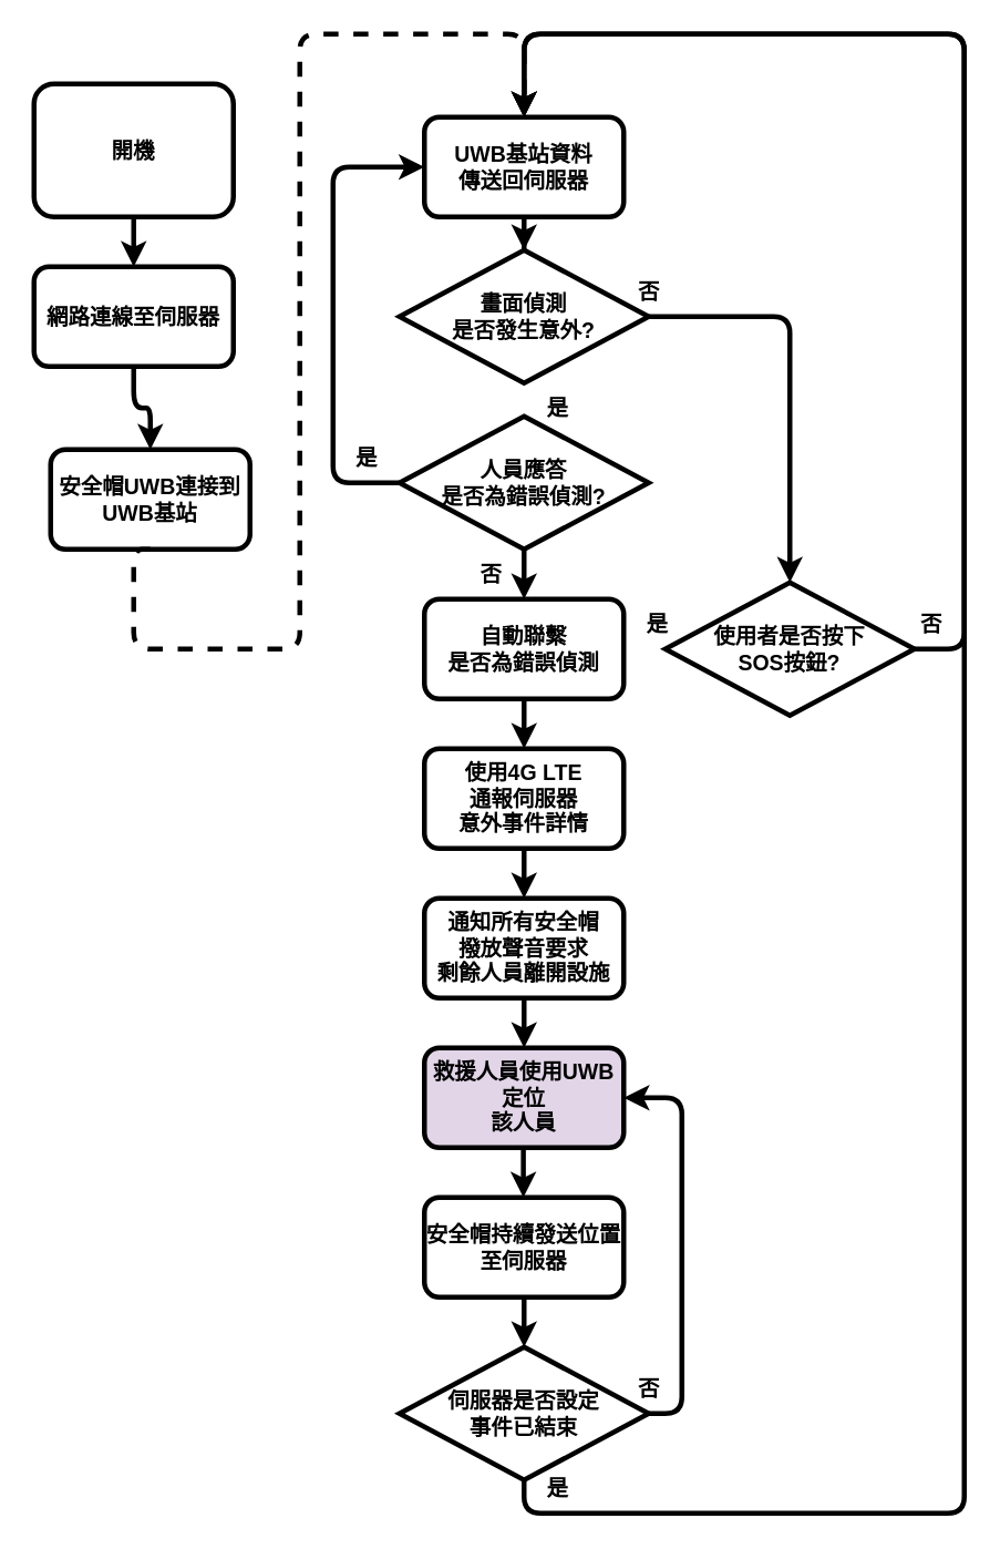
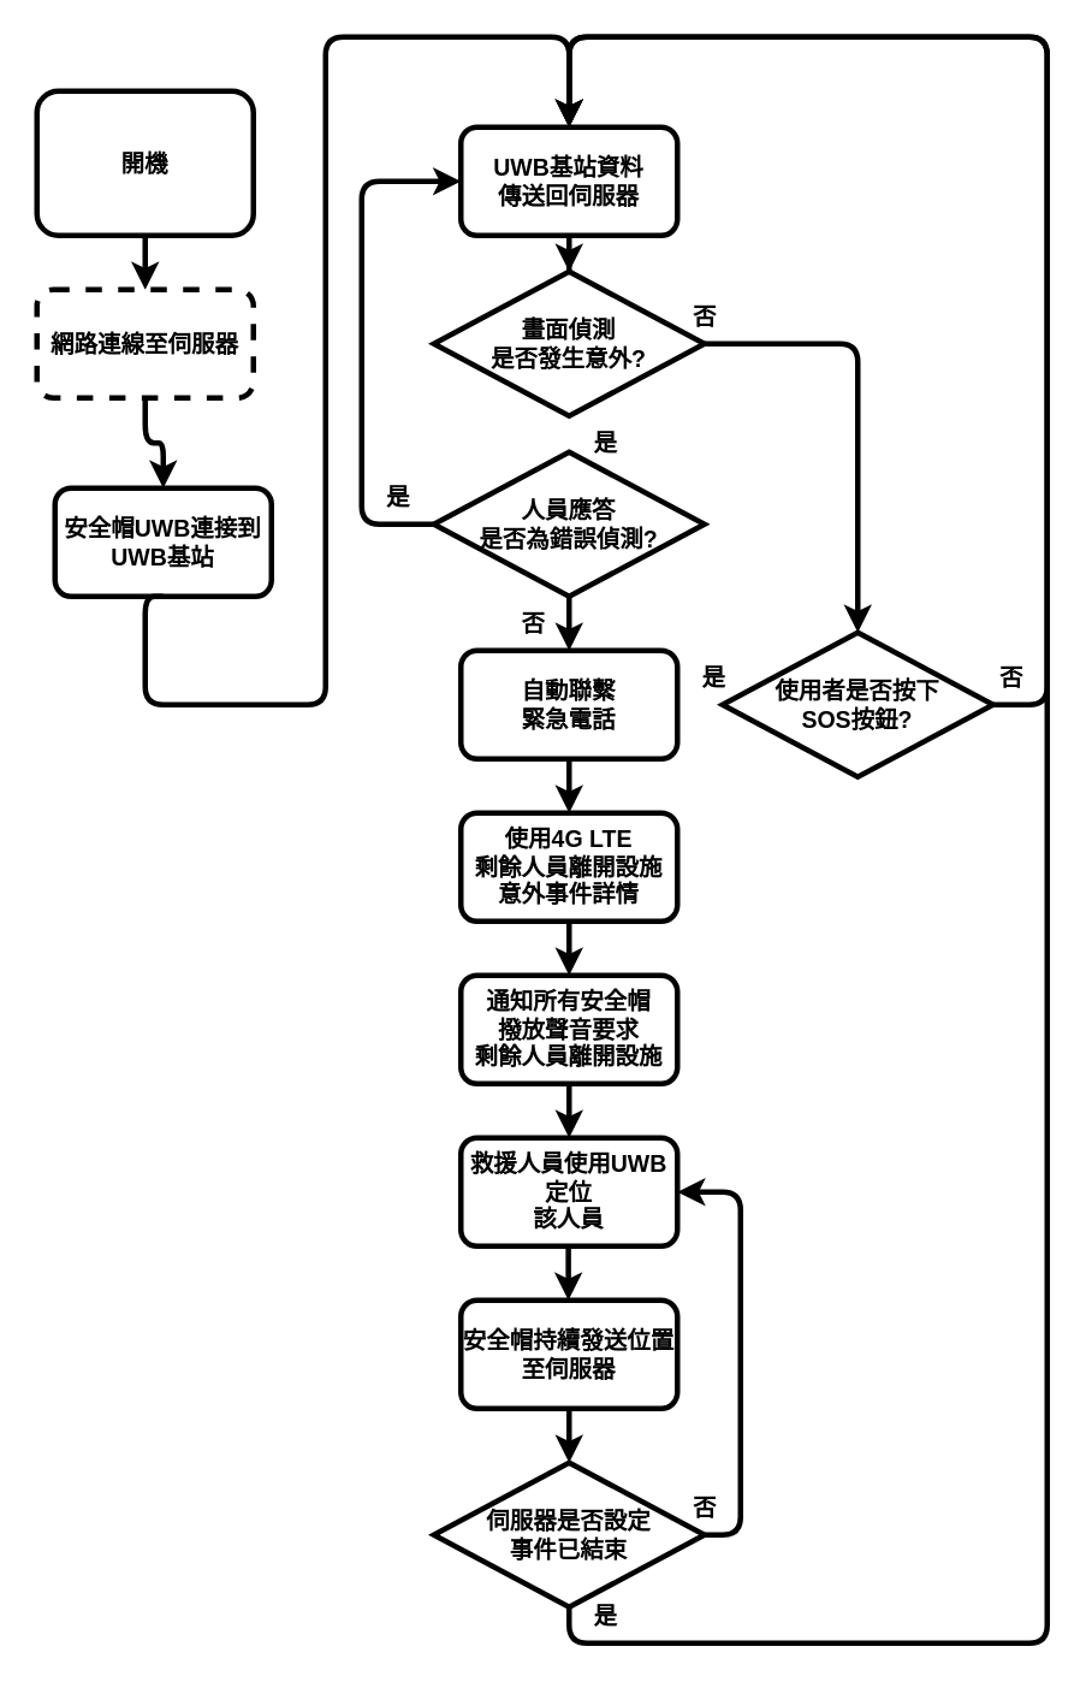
- <mxCell id="5" value="&lt;span&gt;&lt;b&gt;網路連線至伺服器&lt;/b&gt;&lt;/span&gt;" style="rounded=1;whiteSpace=wrap;html=1;movable=1;resizable=1;rotatable=1;deletable=1;editable=1;locked=0;connectable=1;labelBackgroundColor=none;strokeWidth=3;fontSize=13;" vertex="1" parent="1"><mxGeometry x="20" y="160" width="120" height="60" as="geometry" /></mxCell>
+ <mxCell id="5" value="&lt;span&gt;&lt;b&gt;網路連線至伺服器&lt;/b&gt;&lt;/span&gt;" style="rounded=1;whiteSpace=wrap;html=1;movable=1;resizable=1;rotatable=1;deletable=1;editable=1;locked=0;connectable=1;labelBackgroundColor=none;strokeWidth=3;fontSize=13;dashed=1;" vertex="1" parent="1"><mxGeometry x="20" y="160" width="120" height="60" as="geometry" /></mxCell>
- <mxCell id="19" style="edgeStyle=orthogonalEdgeStyle;rounded=1;orthogonalLoop=1;jettySize=auto;html=1;exitX=0.5;exitY=1;exitDx=0;exitDy=0;movable=1;resizable=1;rotatable=1;deletable=1;editable=1;locked=0;connectable=1;labelBackgroundColor=none;fontColor=default;strokeWidth=3;entryX=0.5;entryY=0;entryDx=0;entryDy=0;fontSize=13;dashed=1;" edge="1" parent="1" source="6" target="27"><mxGeometry relative="1" as="geometry"><Array as="points"><mxPoint x="80" y="390" /><mxPoint x="180" y="390" /><mxPoint x="180" y="20" /><mxPoint x="315" y="20" /></Array><mxPoint x="80" y="430" as="sourcePoint" /><mxPoint x="420" y="0" as="targetPoint" /></mxGeometry></mxCell>
+ <mxCell id="19" style="edgeStyle=orthogonalEdgeStyle;rounded=1;orthogonalLoop=1;jettySize=auto;html=1;exitX=0.5;exitY=1;exitDx=0;exitDy=0;movable=1;resizable=1;rotatable=1;deletable=1;editable=1;locked=0;connectable=1;labelBackgroundColor=none;fontColor=default;strokeWidth=3;entryX=0.5;entryY=0;entryDx=0;entryDy=0;fontSize=13;" edge="1" parent="1" source="6" target="27"><mxGeometry relative="1" as="geometry"><Array as="points"><mxPoint x="80" y="390" /><mxPoint x="180" y="390" /><mxPoint x="180" y="20" /><mxPoint x="315" y="20" /></Array><mxPoint x="80" y="430" as="sourcePoint" /><mxPoint x="420" y="0" as="targetPoint" /></mxGeometry></mxCell>
- <mxCell id="12" value="&lt;span&gt;&lt;b&gt;自動聯繫&lt;/b&gt;&lt;/span&gt;&lt;div&gt;&lt;span&gt;&lt;b&gt;是否為錯誤偵測&lt;/b&gt;&lt;/span&gt;&lt;/div&gt;" style="rounded=1;whiteSpace=wrap;html=1;movable=1;resizable=1;rotatable=1;deletable=1;editable=1;locked=0;connectable=1;labelBackgroundColor=none;strokeWidth=3;fontSize=13;" vertex="1" parent="1"><mxGeometry x="255" y="360" width="120" height="60" as="geometry" /></mxCell>
+ <mxCell id="12" value="&lt;span&gt;&lt;b&gt;自動聯繫&lt;/b&gt;&lt;/span&gt;&lt;div&gt;&lt;span&gt;&lt;b&gt;緊急電話&lt;/b&gt;&lt;/span&gt;&lt;/div&gt;" style="rounded=1;whiteSpace=wrap;html=1;movable=1;resizable=1;rotatable=1;deletable=1;editable=1;locked=0;connectable=1;labelBackgroundColor=none;strokeWidth=3;fontSize=13;" vertex="1" parent="1"><mxGeometry x="255" y="360" width="120" height="60" as="geometry" /></mxCell>
- <mxCell id="9" value="&lt;b&gt;&lt;font&gt;使用4G LTE&lt;/font&gt;&lt;/b&gt;&lt;div&gt;&lt;b&gt;&lt;font&gt;通報伺服器&lt;/font&gt;&lt;/b&gt;&lt;/div&gt;&lt;div&gt;&lt;b&gt;&lt;font&gt;意外事件詳情&lt;/font&gt;&lt;/b&gt;&lt;/div&gt;" style="rounded=1;whiteSpace=wrap;html=1;movable=1;resizable=1;rotatable=1;deletable=1;editable=1;locked=0;connectable=1;labelBackgroundColor=none;strokeWidth=3;fontSize=13;" vertex="1" parent="1"><mxGeometry x="255" y="450" width="120" height="60" as="geometry" /></mxCell>
+ <mxCell id="9" value="&lt;b&gt;&lt;font&gt;使用4G LTE&lt;/font&gt;&lt;/b&gt;&lt;div&gt;&lt;b&gt;&lt;font&gt;剩餘人員離開設施&lt;/font&gt;&lt;/b&gt;&lt;/div&gt;&lt;div&gt;&lt;b&gt;&lt;font&gt;意外事件詳情&lt;/font&gt;&lt;/b&gt;&lt;/div&gt;" style="rounded=1;whiteSpace=wrap;html=1;movable=1;resizable=1;rotatable=1;deletable=1;editable=1;locked=0;connectable=1;labelBackgroundColor=none;strokeWidth=3;fontSize=13;" vertex="1" parent="1"><mxGeometry x="255" y="450" width="120" height="60" as="geometry" /></mxCell>
- <mxCell id="7" value="&lt;b&gt;&lt;font&gt;救援人員使用UWB定位&lt;/font&gt;&lt;/b&gt;&lt;div&gt;&lt;b style=&quot;background-color: transparent; color: light-dark(rgb(0, 0, 0), rgb(255, 255, 255));&quot;&gt;&lt;font&gt;該人員&lt;/font&gt;&lt;/b&gt;&lt;/div&gt;" style="rounded=1;whiteSpace=wrap;html=1;movable=1;resizable=1;rotatable=1;deletable=1;editable=1;locked=0;connectable=1;labelBackgroundColor=none;strokeWidth=3;fontSize=13;fillColor=#e1d5e7;" vertex="1" parent="1"><mxGeometry x="255" y="630" width="120" height="60" as="geometry" /></mxCell>
+ <mxCell id="7" value="&lt;b&gt;&lt;font&gt;救援人員使用UWB定位&lt;/font&gt;&lt;/b&gt;&lt;div&gt;&lt;b style=&quot;background-color: transparent; color: light-dark(rgb(0, 0, 0), rgb(255, 255, 255));&quot;&gt;&lt;font&gt;該人員&lt;/font&gt;&lt;/b&gt;&lt;/div&gt;" style="rounded=1;whiteSpace=wrap;html=1;movable=1;resizable=1;rotatable=1;deletable=1;editable=1;locked=0;connectable=1;labelBackgroundColor=none;strokeWidth=3;fontSize=13;" vertex="1" parent="1"><mxGeometry x="255" y="630" width="120" height="60" as="geometry" /></mxCell>
